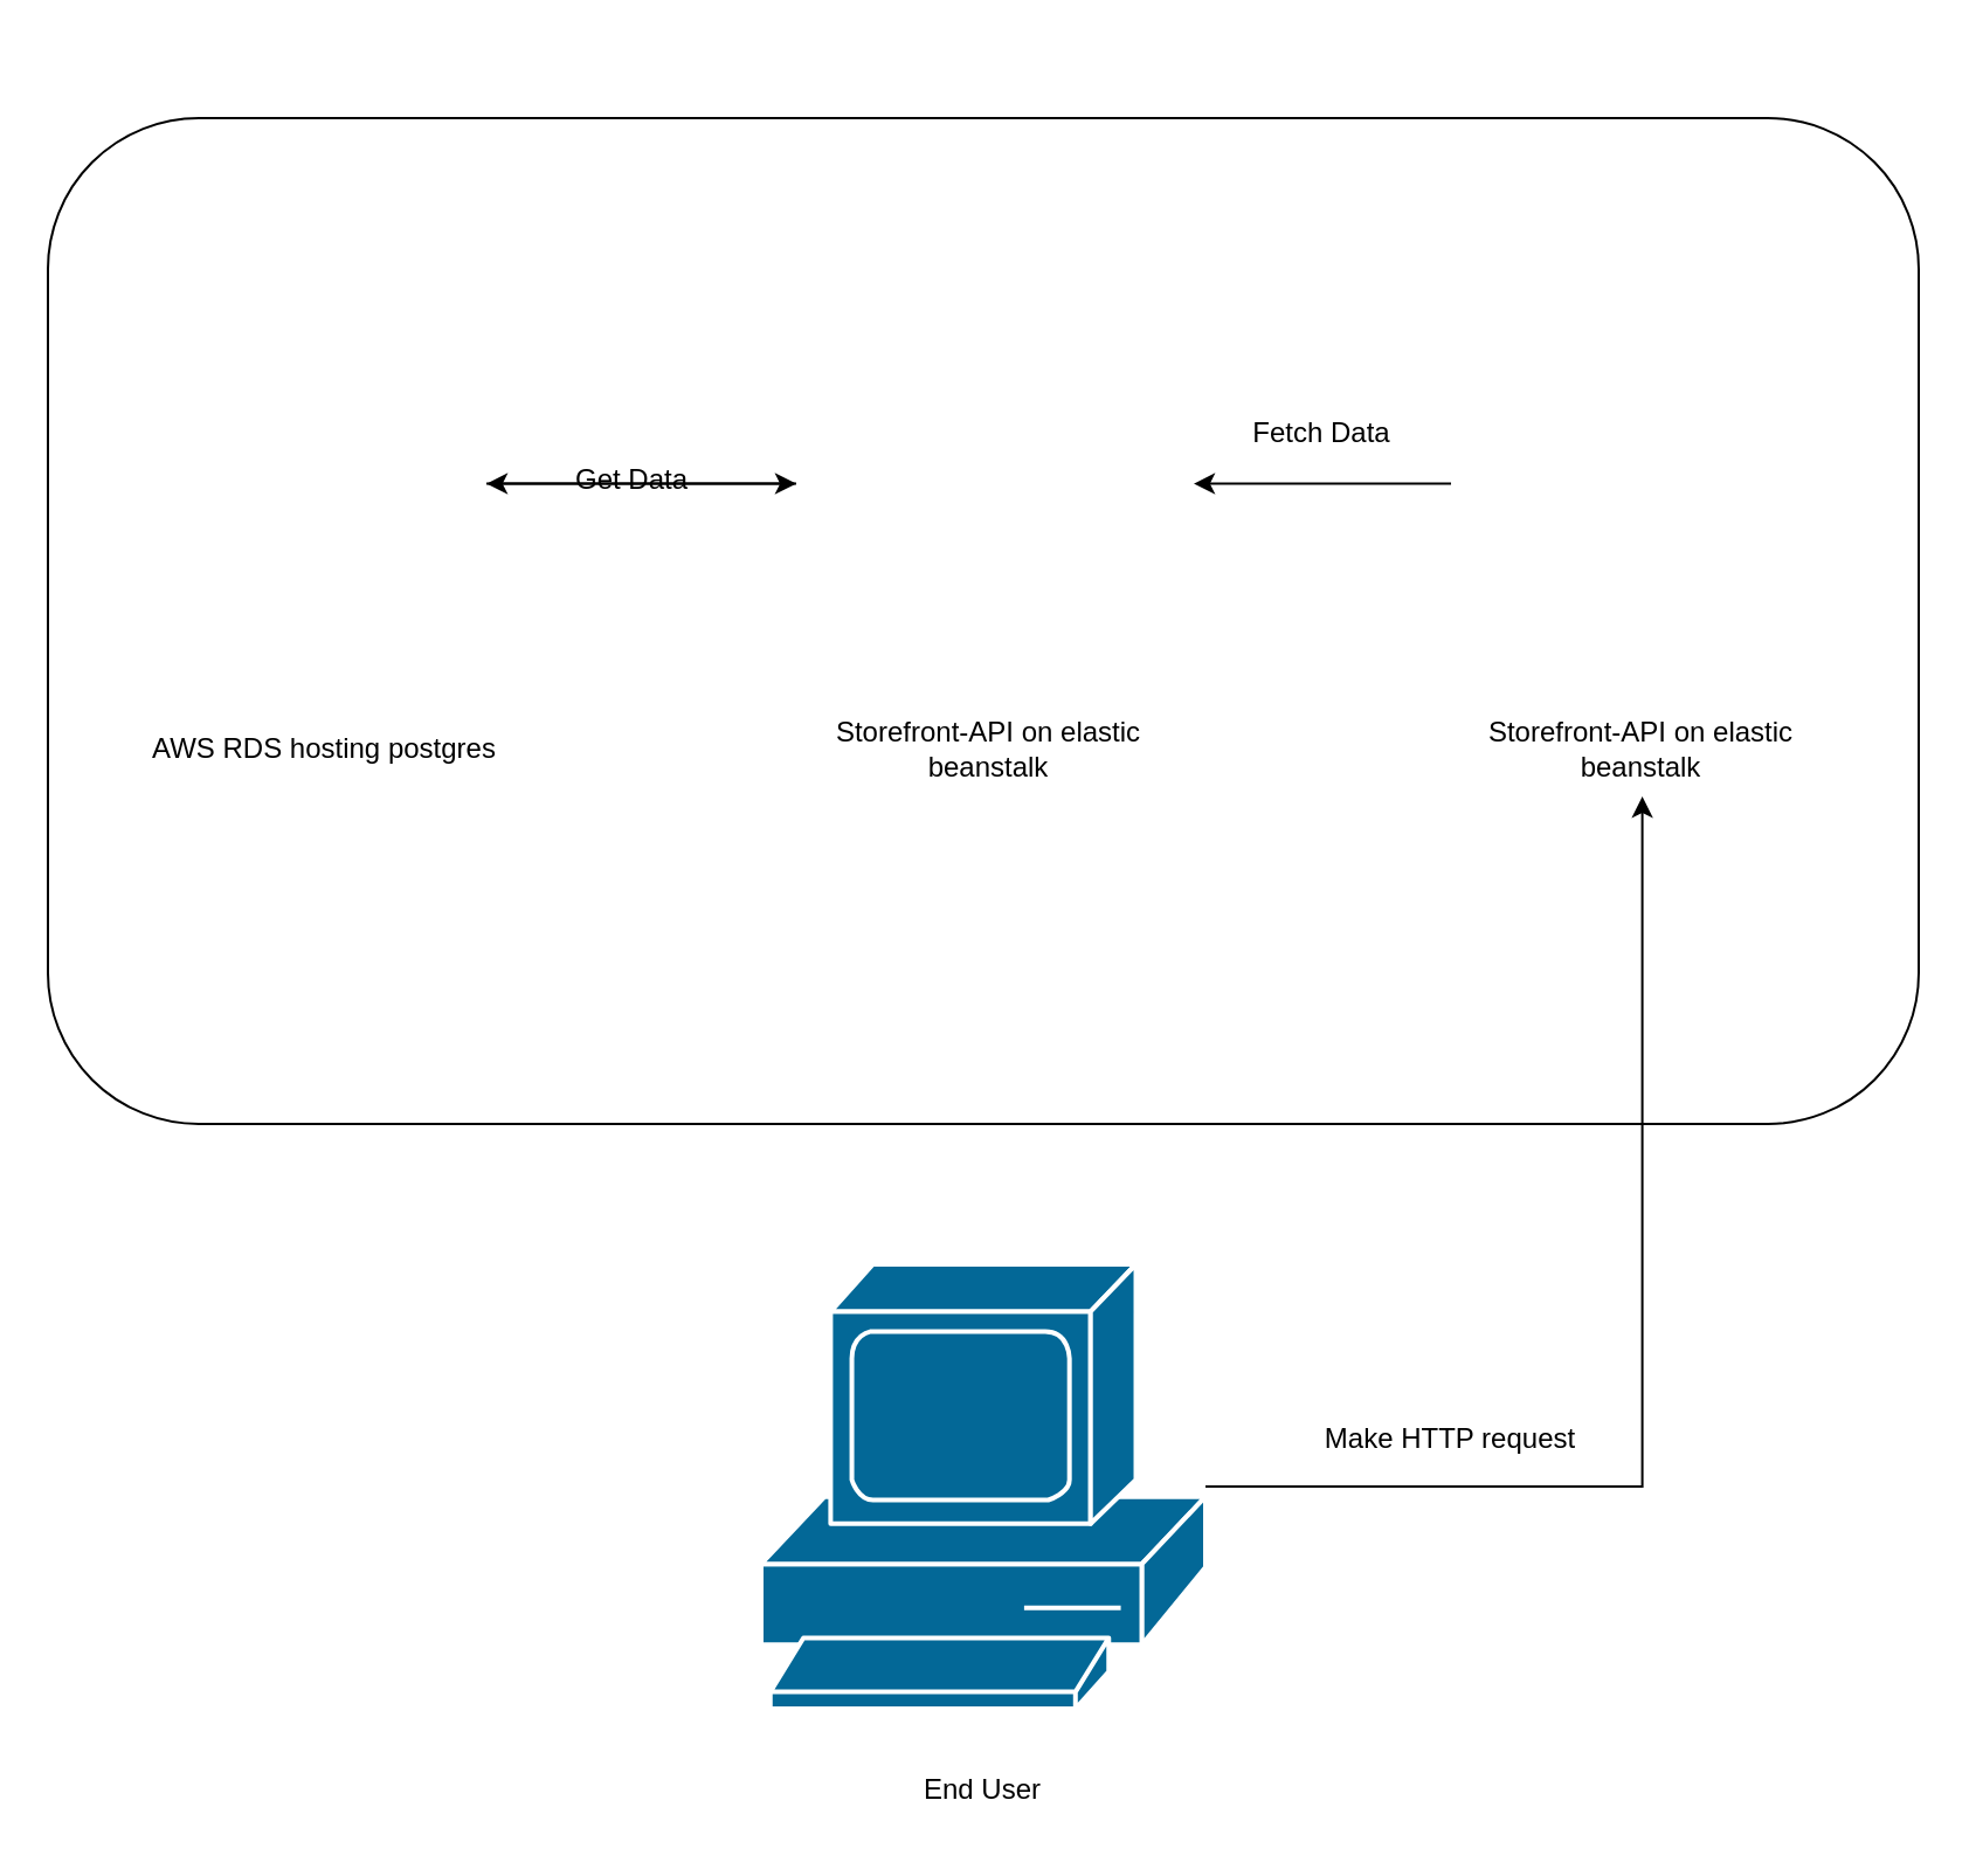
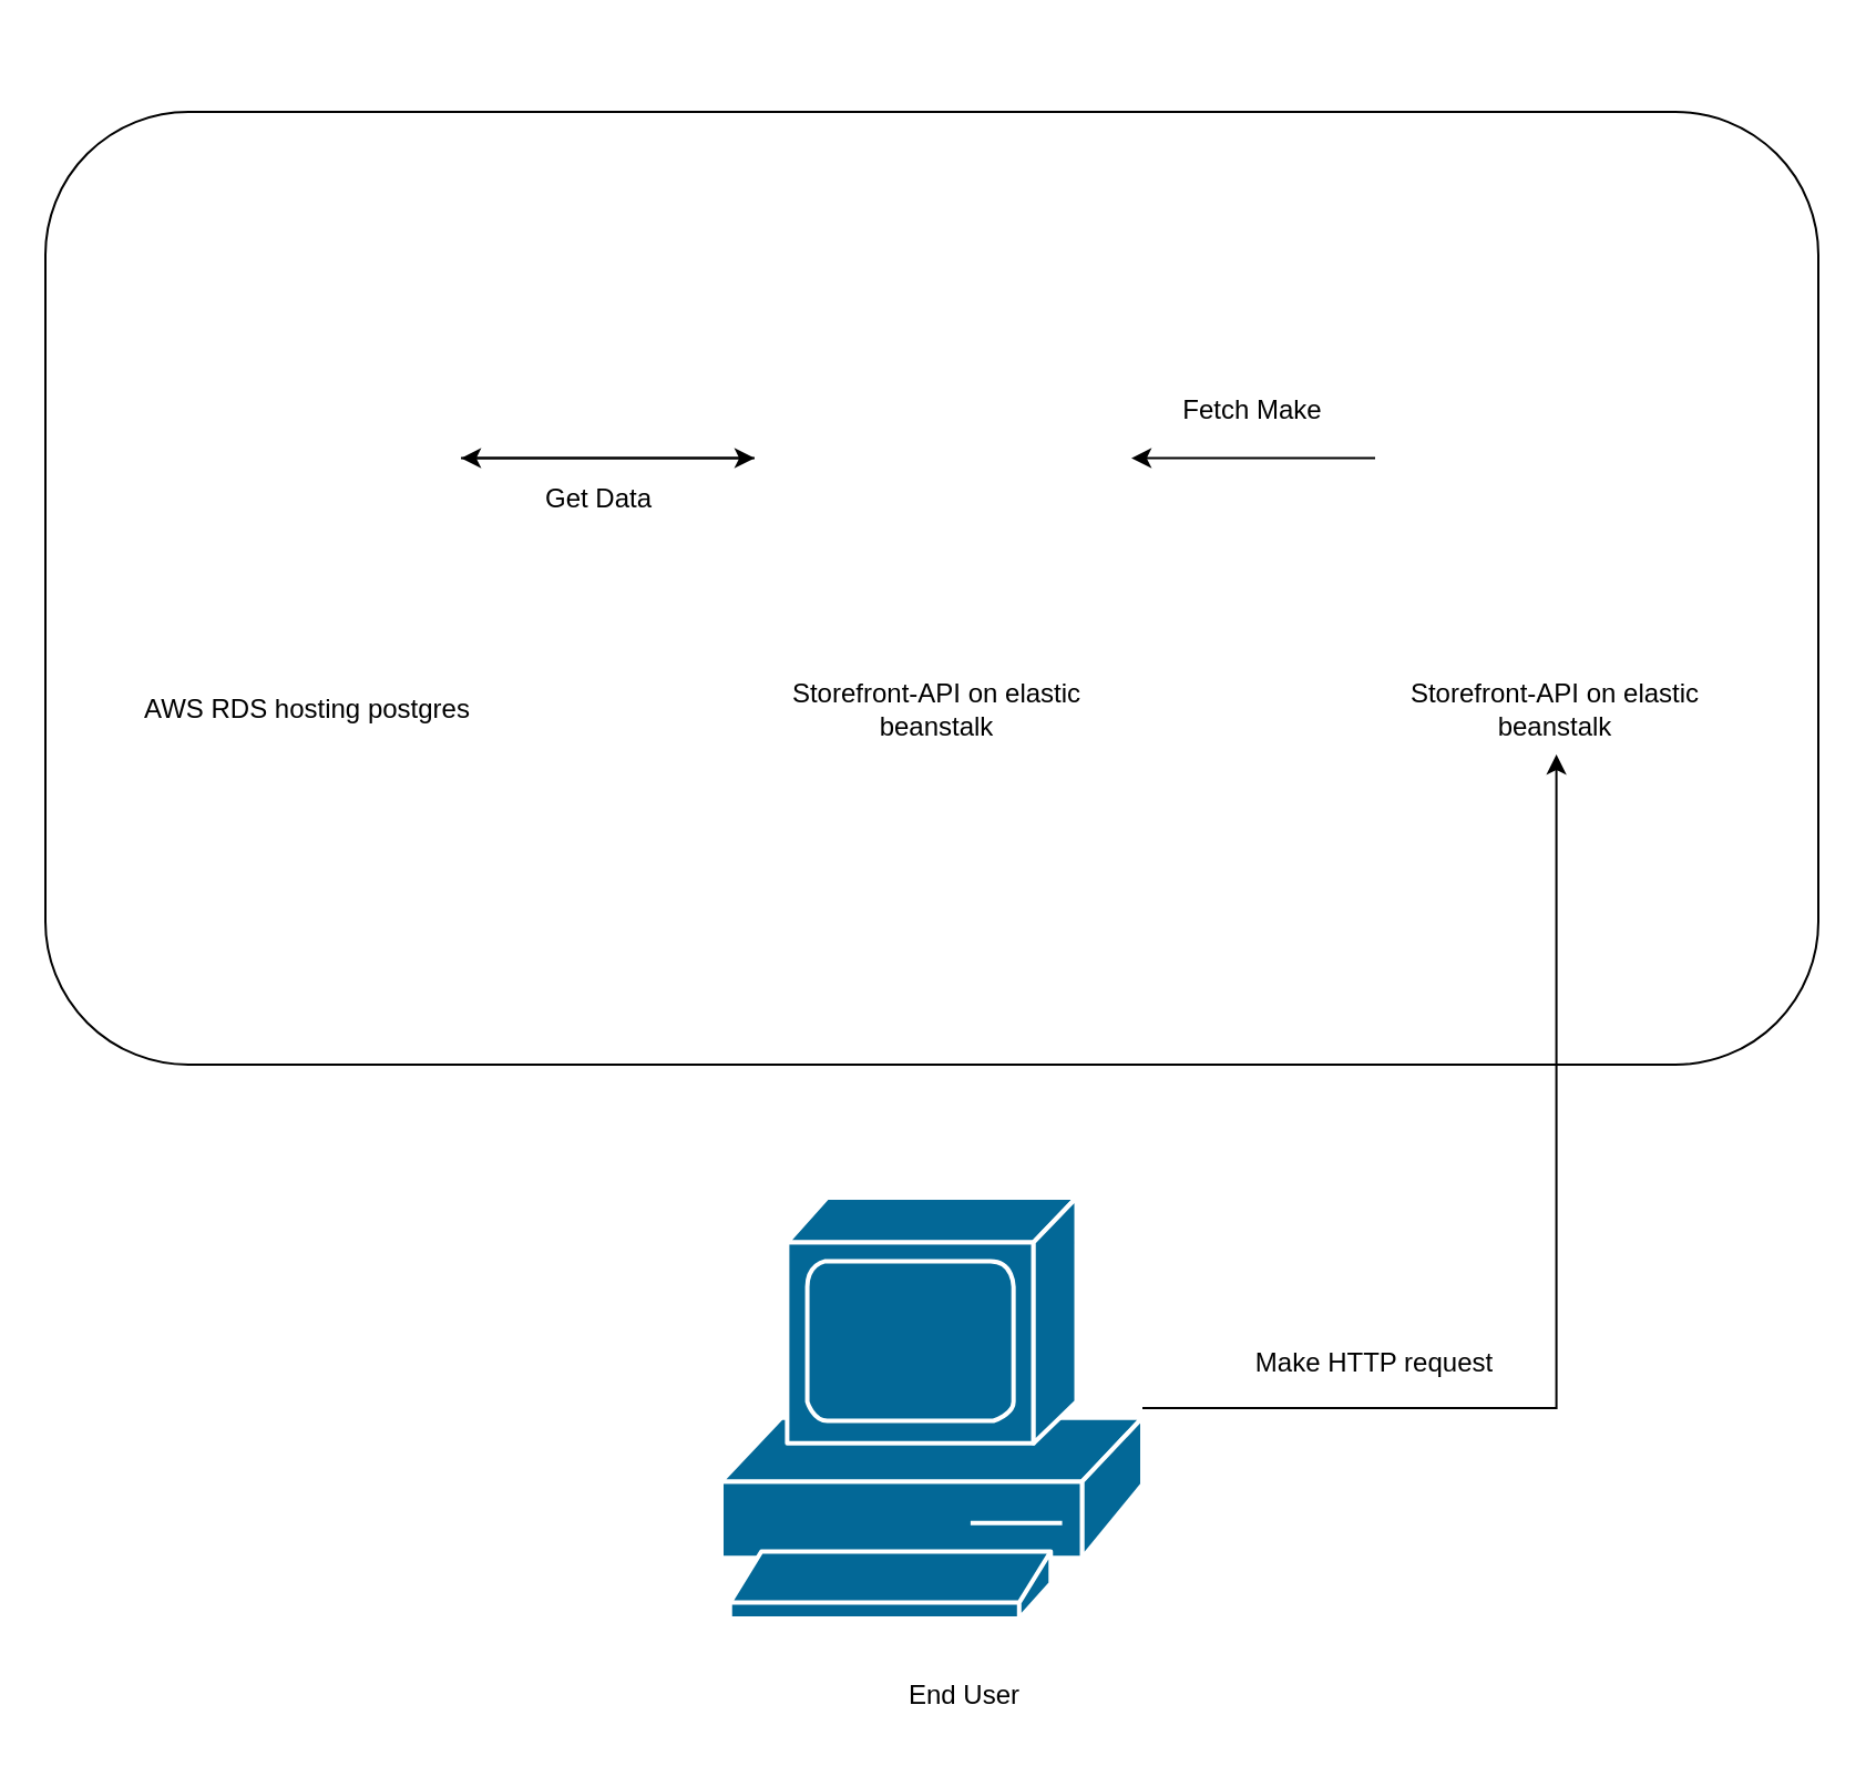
- <mxCell id="13" value="Fetch Data" style="text;html=1;strokeColor=none;fillColor=none;align=center;verticalAlign=middle;whiteSpace=wrap;rounded=0;" vertex="1" parent="1"><mxGeometry x="520" y="170" width="90" height="30" as="geometry" /></mxCell>
+ <mxCell id="13" value="Fetch Make" style="text;html=1;strokeColor=none;fillColor=none;align=center;verticalAlign=middle;whiteSpace=wrap;rounded=0;" vertex="1" parent="1"><mxGeometry x="520" y="170" width="90" height="30" as="geometry" /></mxCell>
- <mxCell id="9" value="Get Data" style="text;html=1;strokeColor=none;fillColor=none;align=center;verticalAlign=middle;whiteSpace=wrap;rounded=0;" vertex="1" parent="1"><mxGeometry x="220" y="190" width="100" height="30" as="geometry" /></mxCell>
+ <mxCell id="9" value="Get Data" style="text;html=1;strokeColor=none;fillColor=none;align=center;verticalAlign=middle;whiteSpace=wrap;rounded=0;" vertex="1" parent="1"><mxGeometry x="220" y="210" width="100" height="30" as="geometry" /></mxCell>
- <mxCell id="17" value="End User" style="text;html=1;strokeColor=none;fillColor=none;align=center;verticalAlign=middle;whiteSpace=wrap;rounded=0;" vertex="1" parent="1"><mxGeometry x="390" y="750" width="60" height="30" as="geometry" /></mxCell>
+ <mxCell id="17" value="End User" style="text;html=1;strokeColor=none;fillColor=none;align=center;verticalAlign=middle;whiteSpace=wrap;rounded=0;" vertex="1" parent="1"><mxGeometry x="405" y="750" width="60" height="30" as="geometry" /></mxCell>
